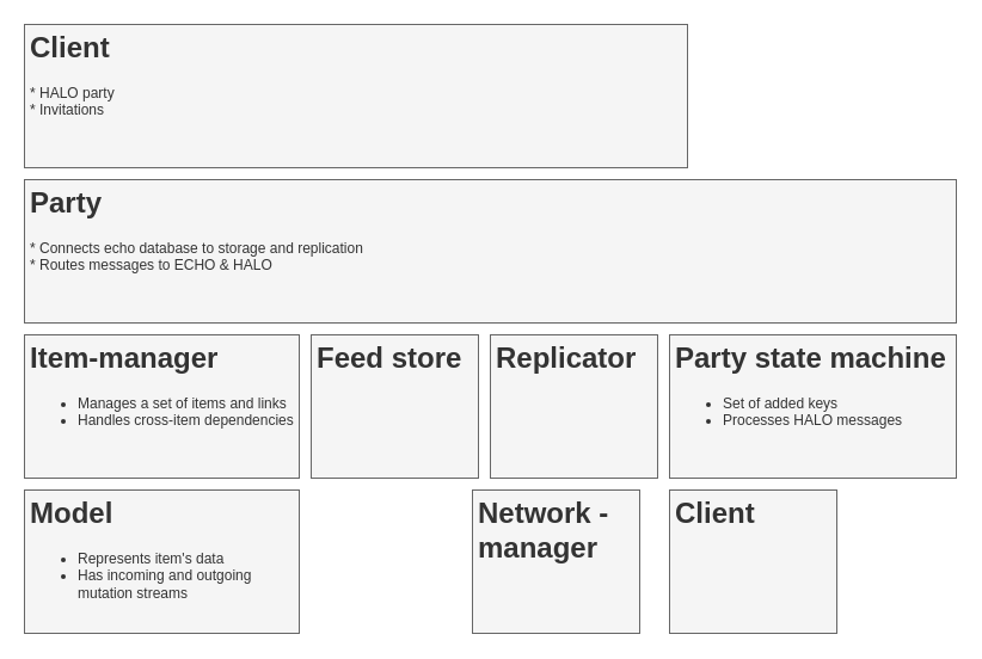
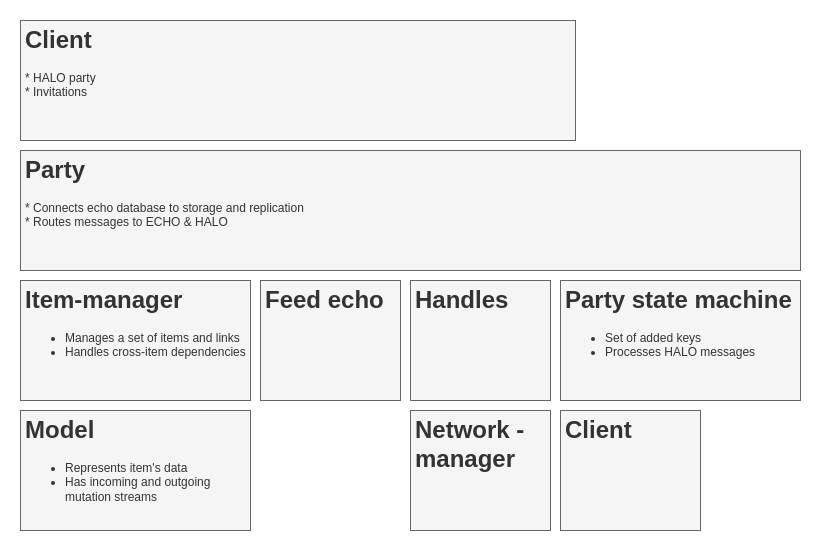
- <mxCell id="9" value="&lt;h1&gt;Feed store&lt;/h1&gt;" style="text;html=1;spacing=5;spacingTop=-20;whiteSpace=wrap;overflow=hidden;rounded=0;align=left;verticalAlign=top;fillColor=#f5f5f5;strokeColor=#666666;fontColor=#333333;" vertex="1" parent="1"><mxGeometry x="260" y="280" width="140" height="120" as="geometry" /></mxCell>
+ <mxCell id="9" value="&lt;h1&gt;Feed echo&lt;/h1&gt;" style="text;html=1;spacing=5;spacingTop=-20;whiteSpace=wrap;overflow=hidden;rounded=0;align=left;verticalAlign=top;fillColor=#f5f5f5;strokeColor=#666666;fontColor=#333333;" vertex="1" parent="1"><mxGeometry x="260" y="280" width="140" height="120" as="geometry" /></mxCell>
- <mxCell id="4" value="&lt;h1&gt;Replicator&lt;/h1&gt;" style="text;html=1;spacing=5;spacingTop=-20;whiteSpace=wrap;overflow=hidden;rounded=0;align=left;verticalAlign=top;fillColor=#f5f5f5;strokeColor=#666666;fontColor=#333333;" vertex="1" parent="1"><mxGeometry x="410" y="280" width="140" height="120" as="geometry" /></mxCell>
+ <mxCell id="4" value="&lt;h1&gt;Handles&lt;/h1&gt;" style="text;html=1;spacing=5;spacingTop=-20;whiteSpace=wrap;overflow=hidden;rounded=0;align=left;verticalAlign=top;fillColor=#f5f5f5;strokeColor=#666666;fontColor=#333333;" vertex="1" parent="1"><mxGeometry x="410" y="280" width="140" height="120" as="geometry" /></mxCell>
- <mxCell id="10" value="&lt;h1&gt;Network - manager&lt;/h1&gt;" style="text;html=1;spacing=5;spacingTop=-20;whiteSpace=wrap;overflow=hidden;rounded=0;align=left;verticalAlign=top;fillColor=#f5f5f5;strokeColor=#666666;fontColor=#333333;" vertex="1" parent="1"><mxGeometry x="395" y="410" width="140" height="120" as="geometry" /></mxCell>
+ <mxCell id="10" value="&lt;h1&gt;Network - manager&lt;/h1&gt;" style="text;html=1;spacing=5;spacingTop=-20;whiteSpace=wrap;overflow=hidden;rounded=0;align=left;verticalAlign=top;fillColor=#f5f5f5;strokeColor=#666666;fontColor=#333333;" vertex="1" parent="1"><mxGeometry x="410" y="410" width="140" height="120" as="geometry" /></mxCell>
